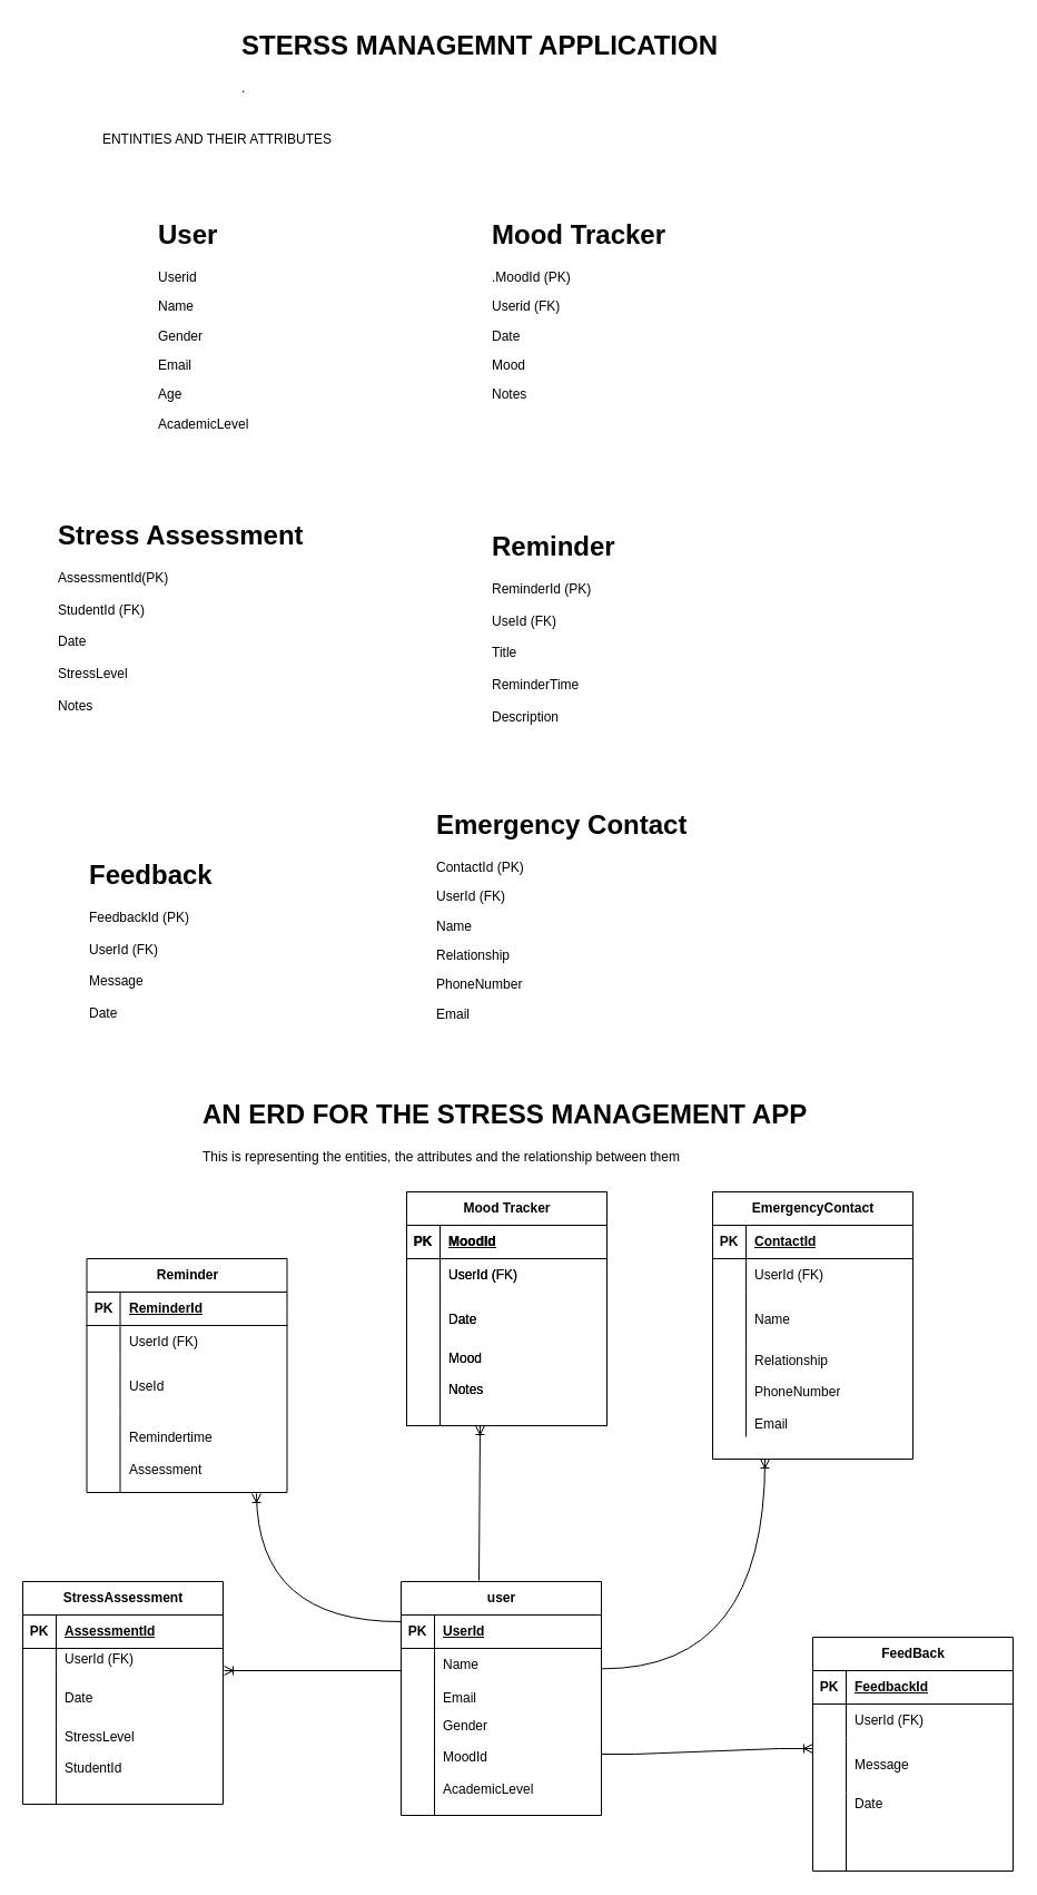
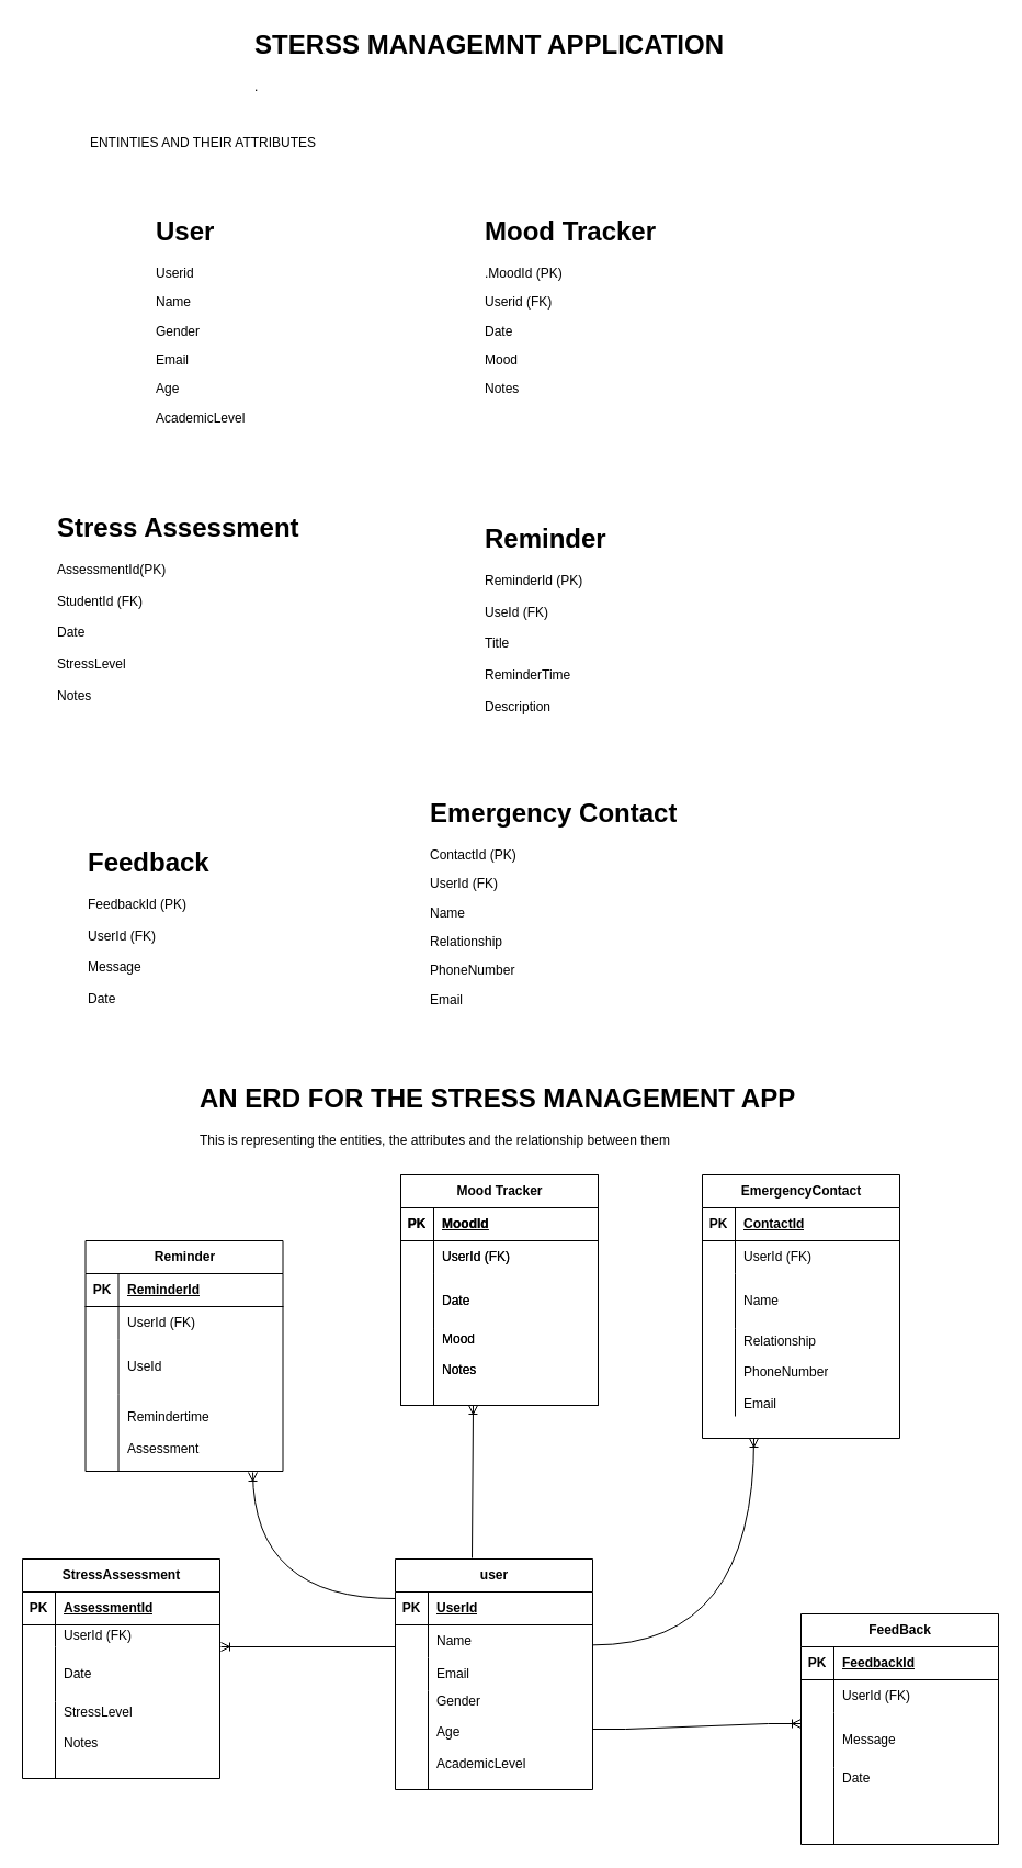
- <mxCell id="6" value="&lt;h1 style=&quot;margin-top: 0px;&quot;&gt;STERSS MANAGEMNT APPLICATION&lt;/h1&gt;&lt;p&gt;.&lt;/p&gt;" style="text;html=1;whiteSpace=wrap;overflow=hidden;rounded=0;" parent="1" vertex="1"><mxGeometry x="215" y="20" width="470" height="60" as="geometry" /></mxCell>
+ <mxCell id="6" value="&lt;h1 style=&quot;margin-top: 0px;&quot;&gt;STERSS MANAGEMNT APPLICATION&lt;/h1&gt;&lt;p&gt;.&lt;/p&gt;" style="text;html=1;whiteSpace=wrap;overflow=hidden;rounded=0;" parent="1" vertex="1"><mxGeometry x="230" y="20" width="470" height="60" as="geometry" /></mxCell>
- <mxCell id="7" value="ENTINTIES AND THEIR ATTRIBUTES" style="text;html=1;align=center;verticalAlign=middle;whiteSpace=wrap;rounded=0;" parent="1" vertex="1"><mxGeometry x="50" y="110" width="290" height="30" as="geometry" /></mxCell>
+ <mxCell id="7" value="ENTINTIES AND THEIR ATTRIBUTES" style="text;html=1;align=center;verticalAlign=middle;whiteSpace=wrap;rounded=0;" parent="1" vertex="1"><mxGeometry x="40" y="115" width="290" height="30" as="geometry" /></mxCell>
- <mxCell id="62" value="StressLevel&lt;div&gt;&lt;span style=&quot;background-color: transparent; color: light-dark(rgb(0, 0, 0), rgb(255, 255, 255));&quot;&gt;&lt;br&gt;&lt;/span&gt;&lt;/div&gt;&lt;div&gt;&lt;span style=&quot;background-color: transparent; color: light-dark(rgb(0, 0, 0), rgb(255, 255, 255));&quot;&gt;StudentId&lt;/span&gt;&lt;div&gt;&lt;br&gt;&lt;/div&gt;&lt;div&gt;&lt;br&gt;&lt;/div&gt;&lt;/div&gt;" style="shape=partialRectangle;connectable=0;fillColor=none;top=0;left=0;bottom=0;right=0;align=left;spacingLeft=6;overflow=hidden;whiteSpace=wrap;html=1;" vertex="1" parent="60"><mxGeometry x="30" width="150" height="70" as="geometry"><mxRectangle width="150" height="70" as="alternateBounds" /></mxGeometry></mxCell>
+ <mxCell id="62" value="StressLevel&lt;div&gt;&lt;span style=&quot;background-color: transparent; color: light-dark(rgb(0, 0, 0), rgb(255, 255, 255));&quot;&gt;&lt;br&gt;&lt;/span&gt;&lt;/div&gt;&lt;div&gt;&lt;span style=&quot;background-color: transparent; color: light-dark(rgb(0, 0, 0), rgb(255, 255, 255));&quot;&gt;Notes&lt;/span&gt;&lt;div&gt;&lt;br&gt;&lt;/div&gt;&lt;div&gt;&lt;br&gt;&lt;/div&gt;&lt;/div&gt;" style="shape=partialRectangle;connectable=0;fillColor=none;top=0;left=0;bottom=0;right=0;align=left;spacingLeft=6;overflow=hidden;whiteSpace=wrap;html=1;" vertex="1" parent="60"><mxGeometry x="30" width="150" height="70" as="geometry"><mxRectangle width="150" height="70" as="alternateBounds" /></mxGeometry></mxCell>
- <mxCell id="23" value="Gender&lt;div&gt;&lt;br&gt;&lt;div&gt;MoodId&lt;/div&gt;&lt;div&gt;&lt;br&gt;&lt;/div&gt;&lt;div&gt;AcademicLevel&lt;/div&gt;&lt;div&gt;&lt;br&gt;&lt;/div&gt;&lt;/div&gt;" style="shape=partialRectangle;connectable=0;fillColor=none;top=0;left=0;bottom=0;right=0;align=left;spacingLeft=6;overflow=hidden;whiteSpace=wrap;html=1;" vertex="1" parent="21"><mxGeometry x="30" width="150" height="90" as="geometry"><mxRectangle width="150" height="90" as="alternateBounds" /></mxGeometry></mxCell>
+ <mxCell id="23" value="Gender&lt;div&gt;&lt;br&gt;&lt;div&gt;Age&lt;/div&gt;&lt;div&gt;&lt;br&gt;&lt;/div&gt;&lt;div&gt;AcademicLevel&lt;/div&gt;&lt;div&gt;&lt;br&gt;&lt;/div&gt;&lt;/div&gt;" style="shape=partialRectangle;connectable=0;fillColor=none;top=0;left=0;bottom=0;right=0;align=left;spacingLeft=6;overflow=hidden;whiteSpace=wrap;html=1;" vertex="1" parent="21"><mxGeometry x="30" width="150" height="90" as="geometry"><mxRectangle width="150" height="90" as="alternateBounds" /></mxGeometry></mxCell>
